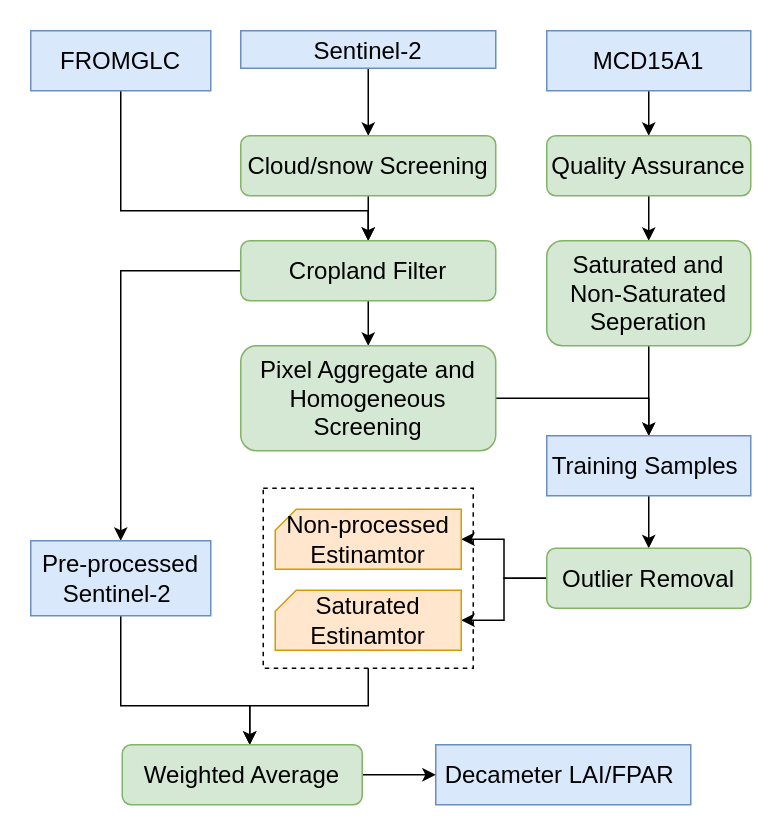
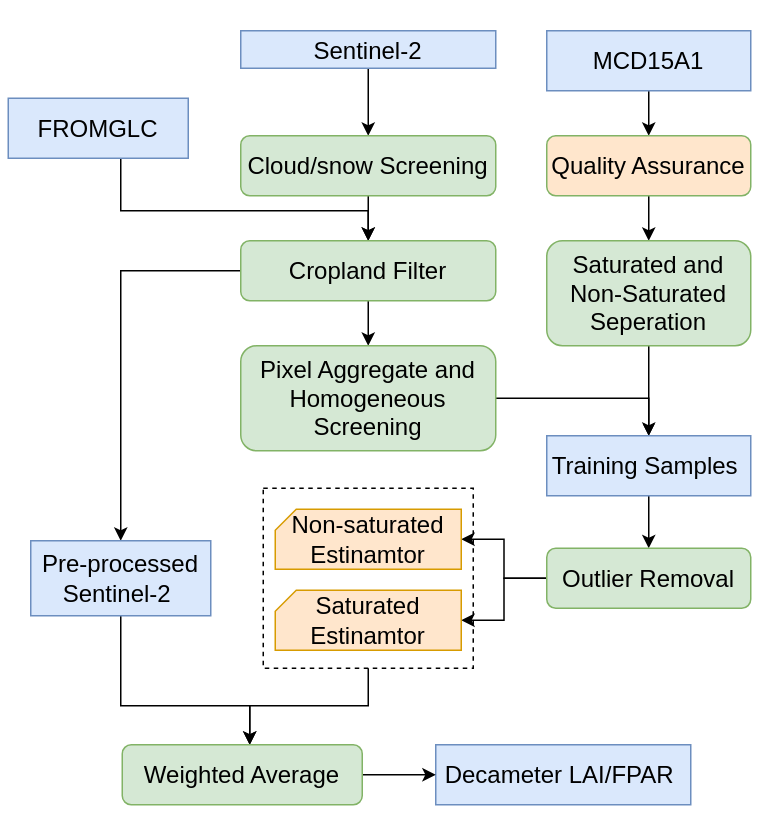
- <mxCell id="5" value="FROMGLC" style="rounded=0;whiteSpace=wrap;html=1;fontSize=16;fillColor=#dae8fc;strokeColor=#6c8ebf;" parent="1" vertex="1"><mxGeometry x="20" y="20" width="120" height="40" as="geometry" /></mxCell>
+ <mxCell id="5" value="FROMGLC" style="rounded=0;whiteSpace=wrap;html=1;fontSize=16;fillColor=#dae8fc;strokeColor=#6c8ebf;" parent="1" vertex="1"><mxGeometry x="5" y="65" width="120" height="40" as="geometry" /></mxCell>
- <mxCell id="16" value="Quality Assurance" style="rounded=1;whiteSpace=wrap;html=1;fontSize=16;fillColor=#d5e8d4;strokeColor=#82b366;" parent="1" vertex="1"><mxGeometry x="364" y="90" width="136" height="40" as="geometry" /></mxCell>
+ <mxCell id="16" value="Quality Assurance" style="rounded=1;whiteSpace=wrap;html=1;fontSize=16;fillColor=#ffe6cc;strokeColor=#82b366;" parent="1" vertex="1"><mxGeometry x="364" y="90" width="136" height="40" as="geometry" /></mxCell>
- <mxCell id="31" value="&lt;span style=&quot;font-size: 16px&quot;&gt;Non-processed Estinamtor&lt;/span&gt;" style="shape=card;whiteSpace=wrap;html=1;size=14;fillColor=#ffe6cc;strokeColor=#d79b00;" vertex="1" parent="1"><mxGeometry x="183" y="339" width="124" height="40" as="geometry" /></mxCell>
+ <mxCell id="31" value="&lt;span style=&quot;font-size: 16px&quot;&gt;Non-saturated Estinamtor&lt;/span&gt;" style="shape=card;whiteSpace=wrap;html=1;size=14;fillColor=#ffe6cc;strokeColor=#d79b00;" vertex="1" parent="1"><mxGeometry x="183" y="339" width="124" height="40" as="geometry" /></mxCell>
